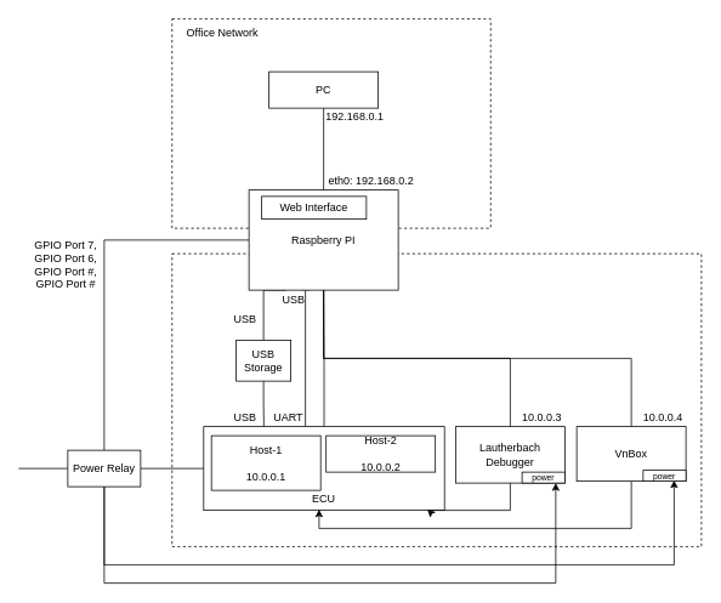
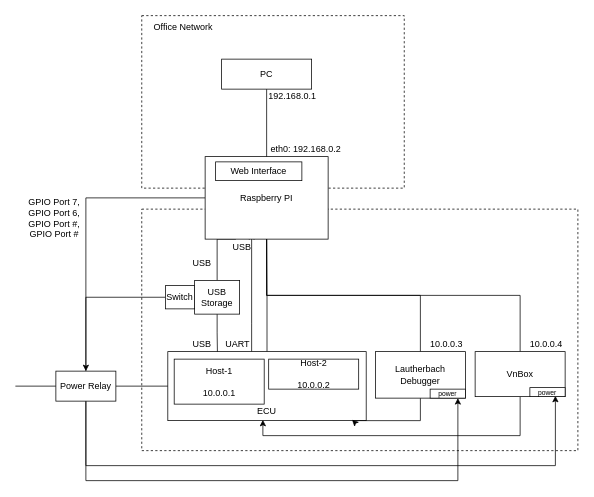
+ <mxCell id="34" style="edgeStyle=orthogonalEdgeStyle;rounded=0;orthogonalLoop=1;jettySize=auto;html=1;" parent="1" source="38" target="23" edge="1"><mxGeometry relative="1" as="geometry" /></mxCell>
+ <mxCell id="38" value="Switch" style="rounded=0;whiteSpace=wrap;html=1;" parent="1" vertex="1"><mxGeometry x="220" y="380" width="39" height="31" as="geometry" /></mxCell>
